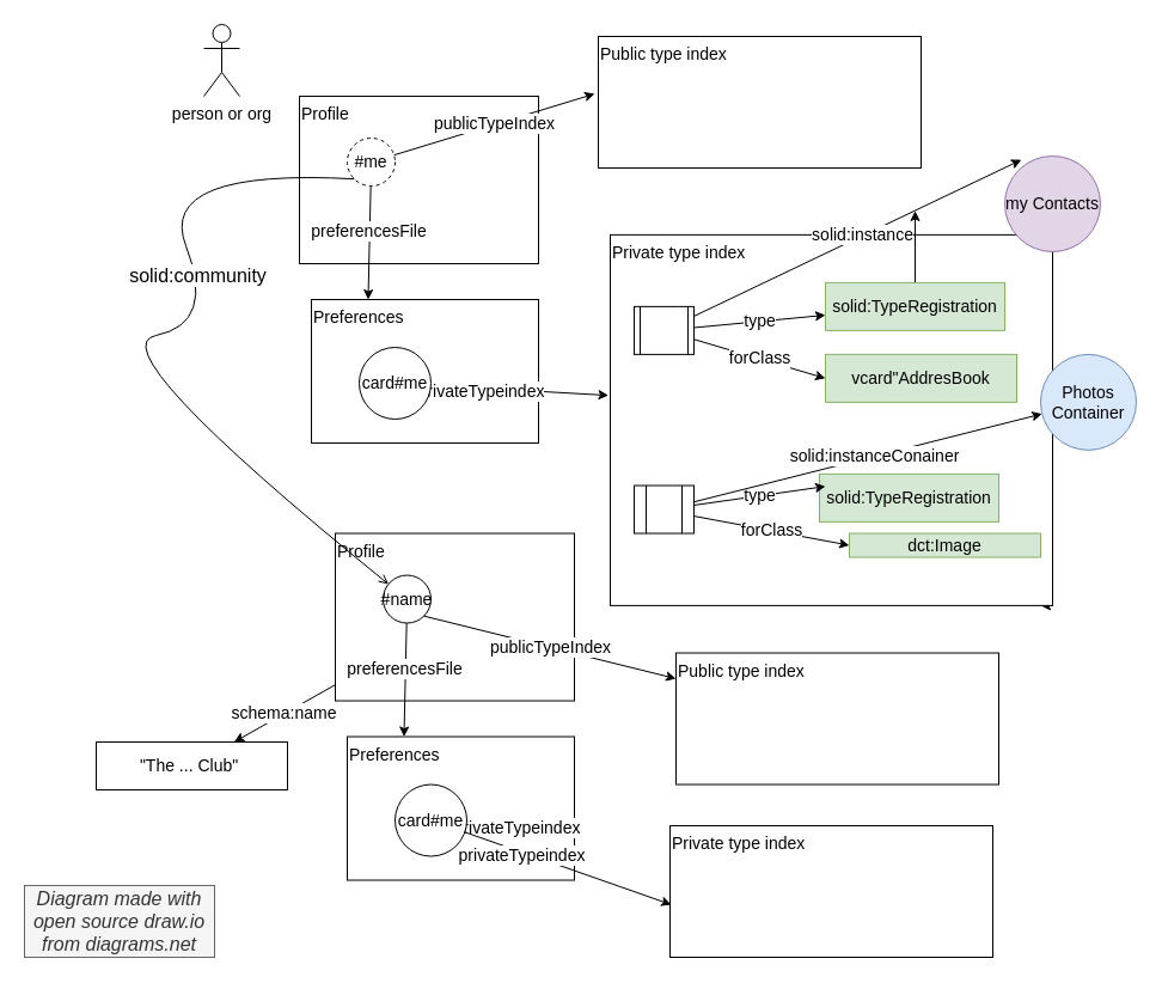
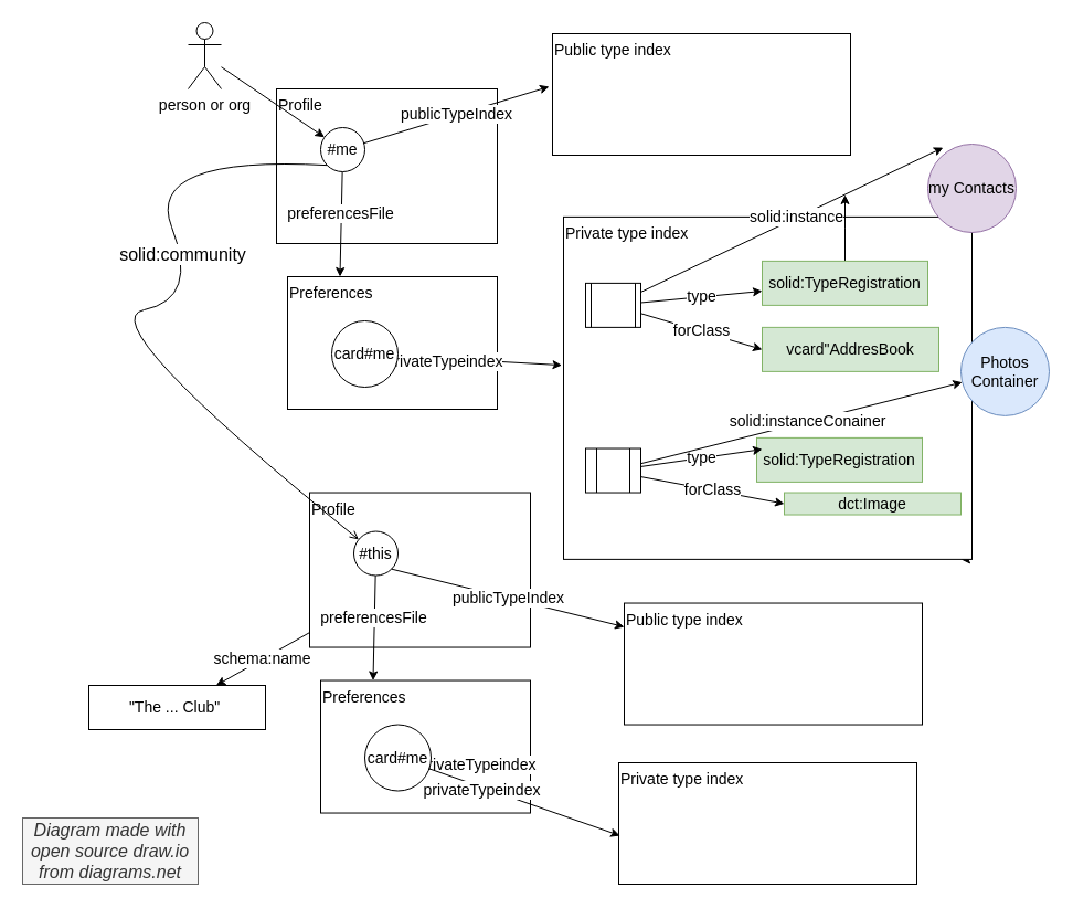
+ <mxCell id="24" value="" style="endArrow=classic;html=1;rounded=0;fontSize=14;" parent="1" source="23" target="7" edge="1"><mxGeometry width="50" height="50" relative="1" as="geometry"><mxPoint x="330" y="60" as="sourcePoint" /><mxPoint x="380" y="10" as="targetPoint" /></mxGeometry></mxCell>
- <mxCell id="7" value="#me" style="ellipse;whiteSpace=wrap;html=1;aspect=fixed;fontSize=14;dashed=1;" parent="1" vertex="1"><mxGeometry x="290" y="115" width="40" height="40" as="geometry" /></mxCell>
+ <mxCell id="7" value="#me" style="ellipse;whiteSpace=wrap;html=1;aspect=fixed;fontSize=14;" parent="1" vertex="1"><mxGeometry x="290" y="115" width="40" height="40" as="geometry" /></mxCell>
- <mxCell id="39" value="#name" style="ellipse;whiteSpace=wrap;html=1;aspect=fixed;fontSize=14;" parent="1" vertex="1"><mxGeometry x="320" y="480.53" width="40" height="40" as="geometry" /></mxCell>
+ <mxCell id="39" value="#this" style="ellipse;whiteSpace=wrap;html=1;aspect=fixed;fontSize=14;" parent="1" vertex="1"><mxGeometry x="320" y="480.53" width="40" height="40" as="geometry" /></mxCell>
